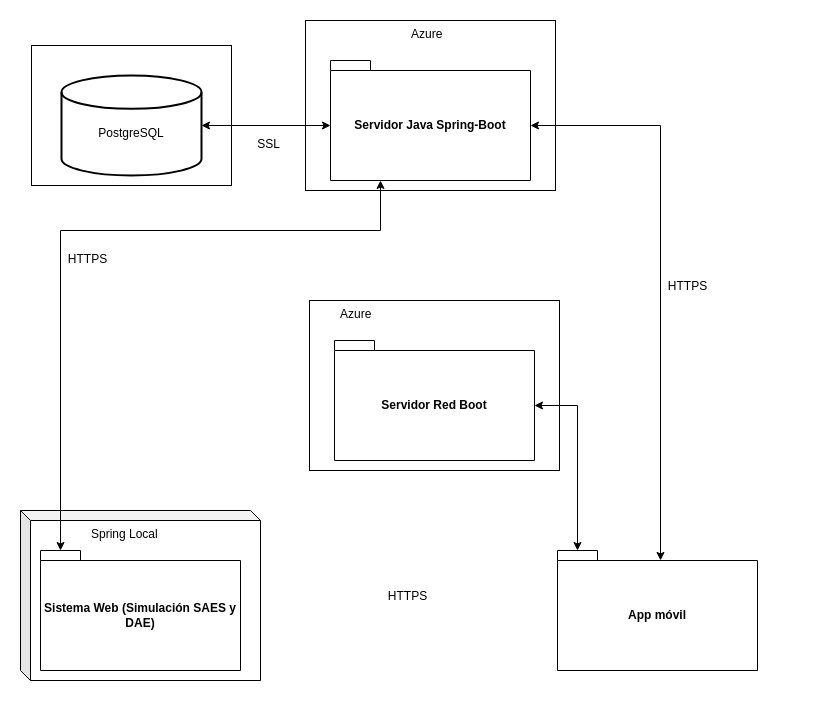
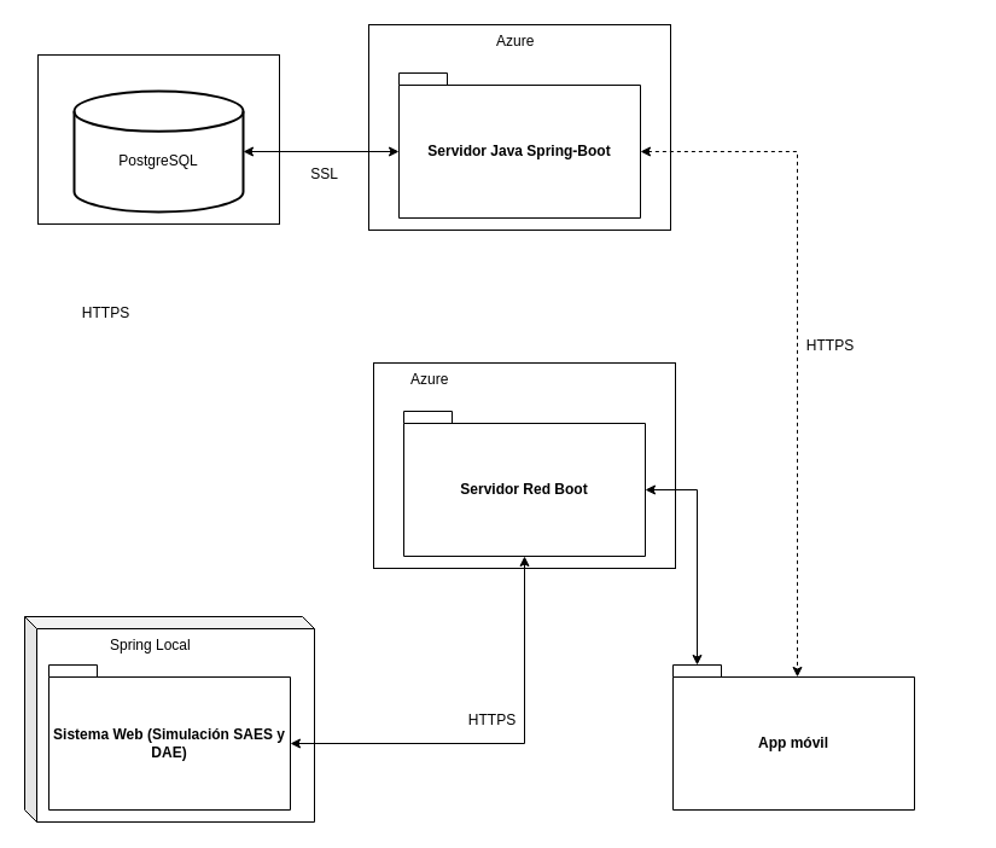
- <mxCell id="22" value="" style="endArrow=classic;startArrow=classic;html=1;rounded=0;entryX=0.25;entryY=1;entryDx=0;entryDy=0;entryPerimeter=0;exitX=0;exitY=0;exitDx=20;exitDy=0;exitPerimeter=0;" parent="1" source="20" target="10" edge="1"><mxGeometry width="50" height="50" relative="1" as="geometry"><mxPoint x="220" y="270" as="sourcePoint" /><mxPoint x="270" y="220" as="targetPoint" /><Array as="points"><mxPoint x="60" y="230" /><mxPoint x="380" y="230" /></Array></mxGeometry></mxCell>
- <mxCell id="23" value="" style="endArrow=classic;startArrow=classic;html=1;rounded=0;entryX=0.515;entryY=0.083;entryDx=0;entryDy=0;entryPerimeter=0;exitX=0;exitY=0;exitDx=200;exitDy=65;exitPerimeter=0;" parent="1" source="10" target="11" edge="1"><mxGeometry width="50" height="50" relative="1" as="geometry"><mxPoint x="640" y="630" as="sourcePoint" /><mxPoint x="690" y="580" as="targetPoint" /><Array as="points"><mxPoint x="660" y="125" /></Array></mxGeometry></mxCell>
+ <mxCell id="23" value="" style="endArrow=classic;startArrow=classic;html=1;rounded=0;entryX=0.515;entryY=0.083;entryDx=0;entryDy=0;entryPerimeter=0;exitX=0;exitY=0;exitDx=200;exitDy=65;exitPerimeter=0;dashed=1;" parent="1" source="10" target="11" edge="1"><mxGeometry width="50" height="50" relative="1" as="geometry"><mxPoint x="640" y="630" as="sourcePoint" /><mxPoint x="690" y="580" as="targetPoint" /><Array as="points"><mxPoint x="660" y="125" /></Array></mxGeometry></mxCell>
+ <mxCell id="24" value="" style="endArrow=classic;startArrow=classic;html=1;rounded=0;exitX=0;exitY=0;exitDx=200;exitDy=65;exitPerimeter=0;entryX=0.5;entryY=1;entryDx=0;entryDy=0;entryPerimeter=0;" parent="1" source="20" target="6" edge="1"><mxGeometry width="50" height="50" relative="1" as="geometry"><mxPoint x="380" y="320" as="sourcePoint" /><mxPoint x="430" y="270" as="targetPoint" /><Array as="points"><mxPoint x="434" y="615" /></Array></mxGeometry></mxCell>
